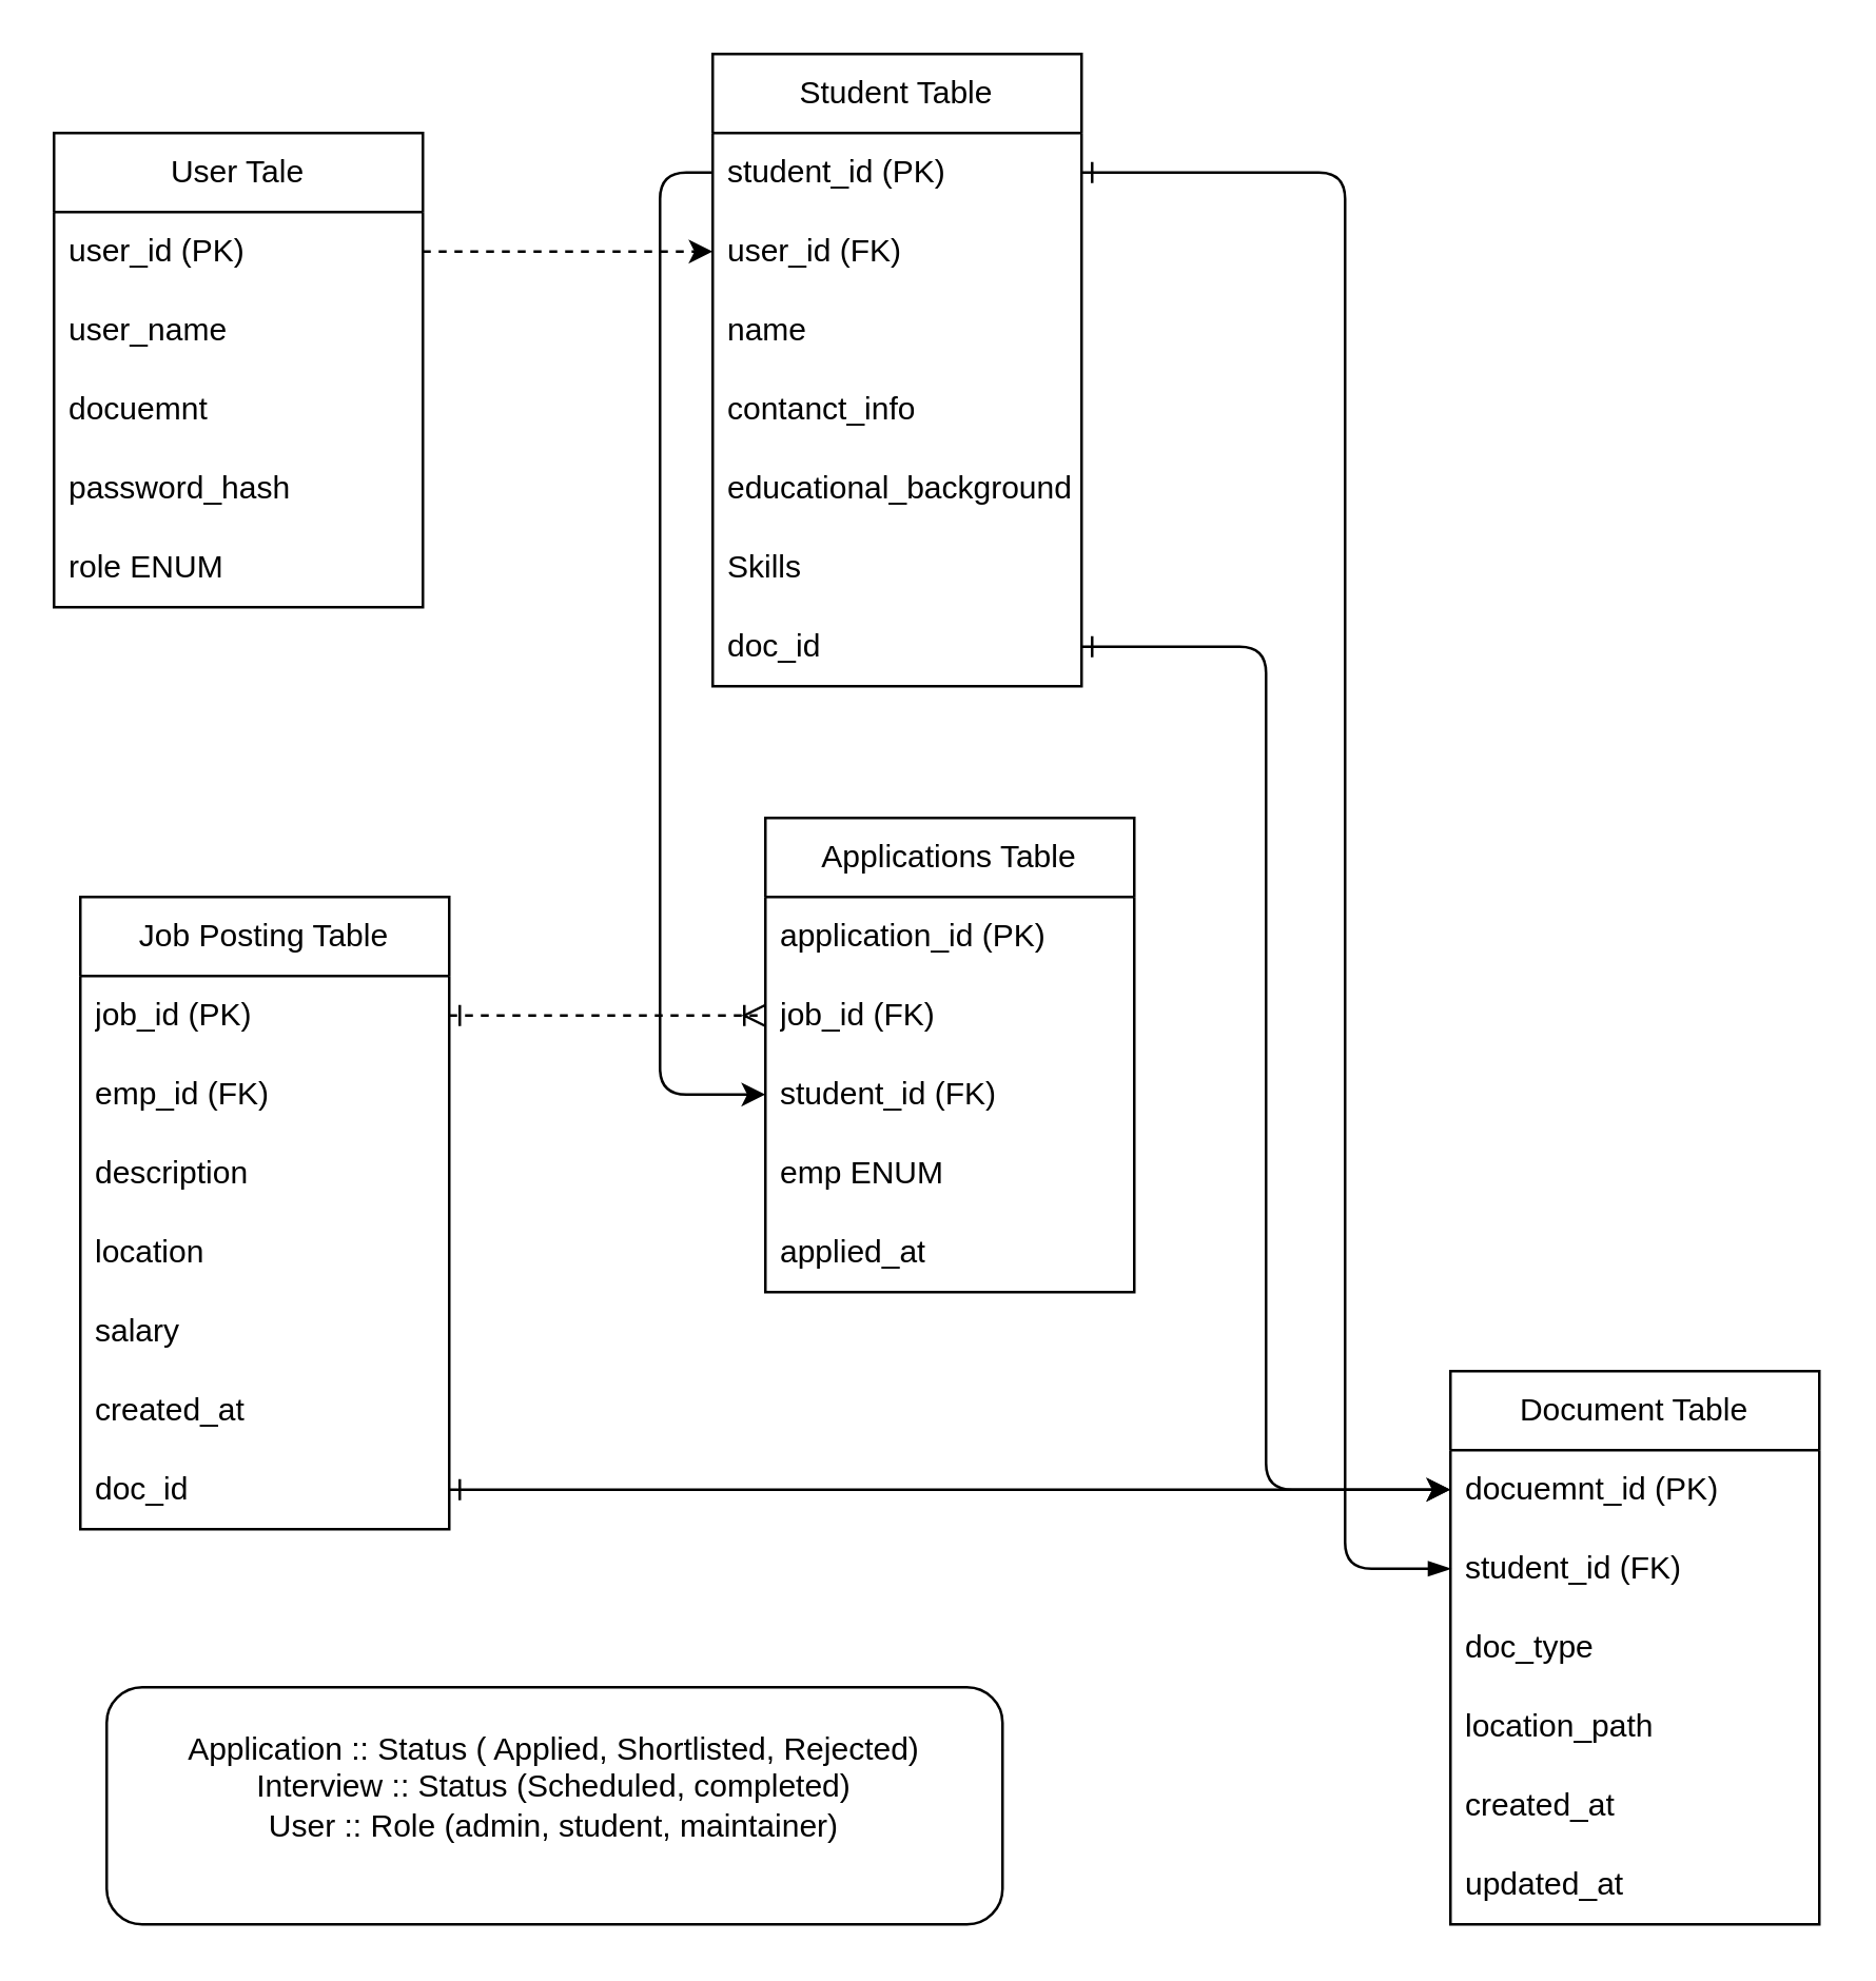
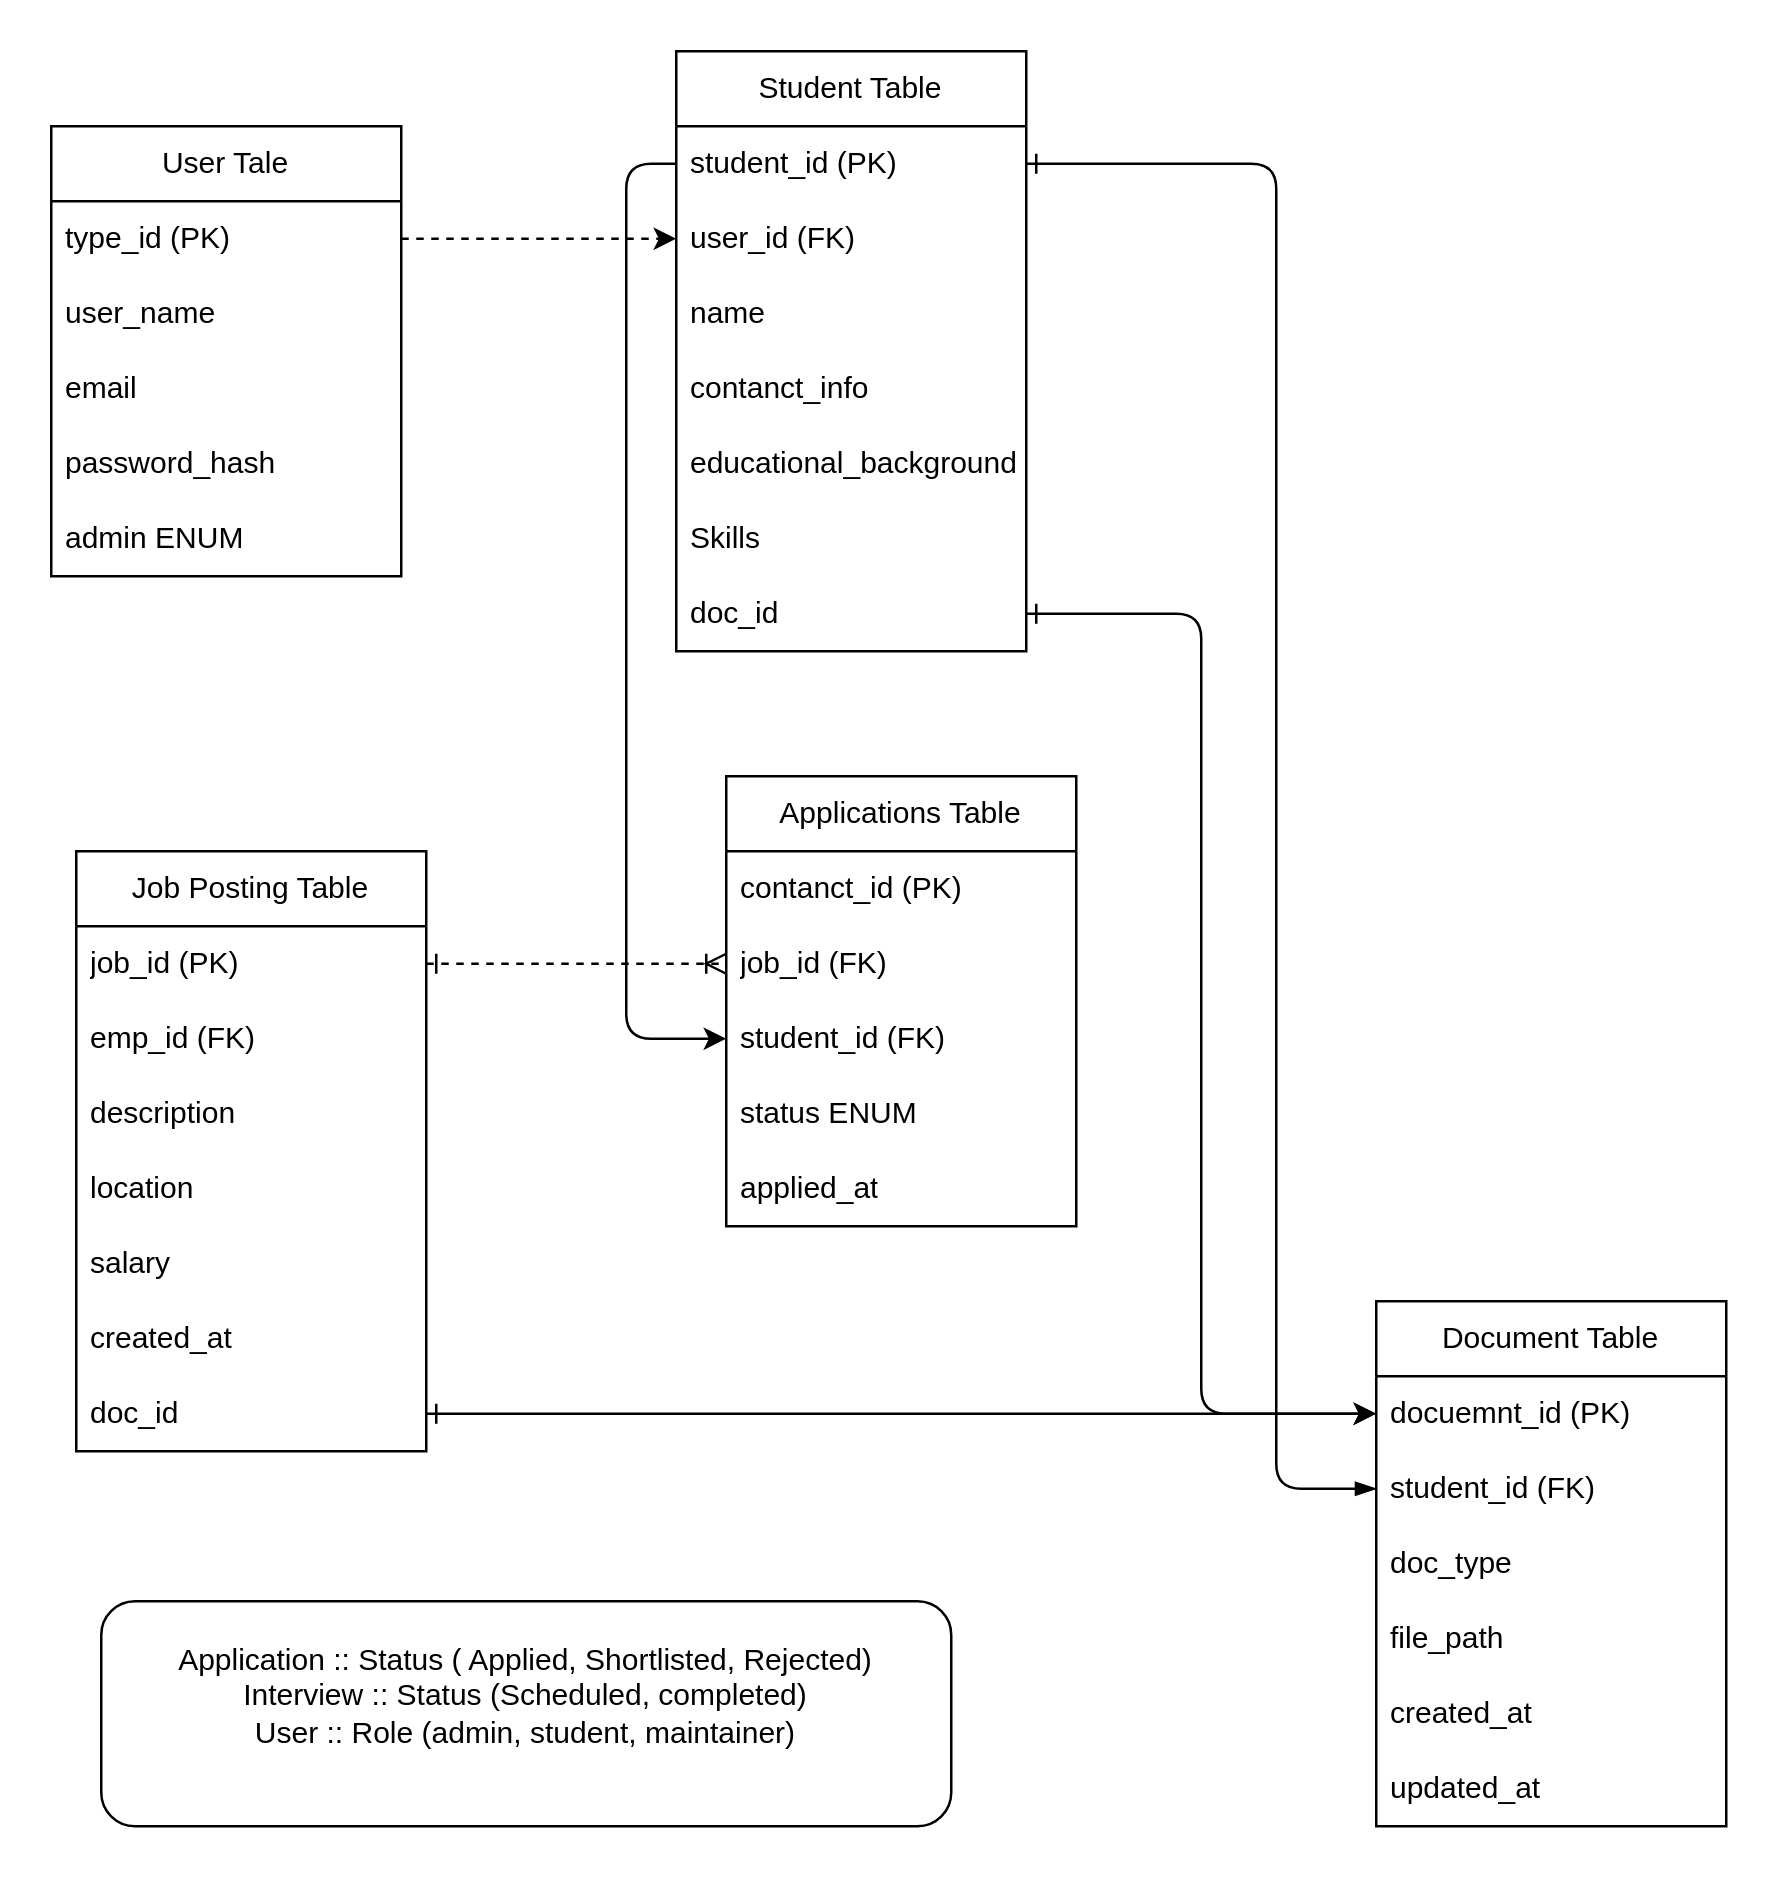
- <mxCell id="3" value="user_id (PK)" style="text;strokeColor=none;fillColor=none;align=left;verticalAlign=middle;spacingLeft=4;spacingRight=4;overflow=hidden;points=[[0,0.5],[1,0.5]];portConstraint=eastwest;rotatable=0;whiteSpace=wrap;html=1;" vertex="1" parent="2"><mxGeometry y="30" width="140" height="30" as="geometry" /></mxCell>
+ <mxCell id="3" value="type_id (PK)" style="text;strokeColor=none;fillColor=none;align=left;verticalAlign=middle;spacingLeft=4;spacingRight=4;overflow=hidden;points=[[0,0.5],[1,0.5]];portConstraint=eastwest;rotatable=0;whiteSpace=wrap;html=1;" vertex="1" parent="2"><mxGeometry y="30" width="140" height="30" as="geometry" /></mxCell>
- <mxCell id="5" value="docuemnt" style="text;strokeColor=none;fillColor=none;align=left;verticalAlign=middle;spacingLeft=4;spacingRight=4;overflow=hidden;points=[[0,0.5],[1,0.5]];portConstraint=eastwest;rotatable=0;whiteSpace=wrap;html=1;" vertex="1" parent="2"><mxGeometry y="90" width="140" height="30" as="geometry" /></mxCell>
+ <mxCell id="5" value="email" style="text;strokeColor=none;fillColor=none;align=left;verticalAlign=middle;spacingLeft=4;spacingRight=4;overflow=hidden;points=[[0,0.5],[1,0.5]];portConstraint=eastwest;rotatable=0;whiteSpace=wrap;html=1;" vertex="1" parent="2"><mxGeometry y="90" width="140" height="30" as="geometry" /></mxCell>
- <mxCell id="7" value="role ENUM" style="text;strokeColor=none;fillColor=none;align=left;verticalAlign=middle;spacingLeft=4;spacingRight=4;overflow=hidden;points=[[0,0.5],[1,0.5]];portConstraint=eastwest;rotatable=0;whiteSpace=wrap;html=1;" vertex="1" parent="2"><mxGeometry y="150" width="140" height="30" as="geometry" /></mxCell>
+ <mxCell id="7" value="admin ENUM" style="text;strokeColor=none;fillColor=none;align=left;verticalAlign=middle;spacingLeft=4;spacingRight=4;overflow=hidden;points=[[0,0.5],[1,0.5]];portConstraint=eastwest;rotatable=0;whiteSpace=wrap;html=1;" vertex="1" parent="2"><mxGeometry y="150" width="140" height="30" as="geometry" /></mxCell>
- <mxCell id="26" value="application_id (PK)" style="text;strokeColor=none;fillColor=none;align=left;verticalAlign=middle;spacingLeft=4;spacingRight=4;overflow=hidden;points=[[0,0.5],[1,0.5]];portConstraint=eastwest;rotatable=0;whiteSpace=wrap;html=1;" vertex="1" parent="25"><mxGeometry y="30" width="140" height="30" as="geometry" /></mxCell>
+ <mxCell id="26" value="contanct_id (PK)" style="text;strokeColor=none;fillColor=none;align=left;verticalAlign=middle;spacingLeft=4;spacingRight=4;overflow=hidden;points=[[0,0.5],[1,0.5]];portConstraint=eastwest;rotatable=0;whiteSpace=wrap;html=1;" vertex="1" parent="25"><mxGeometry y="30" width="140" height="30" as="geometry" /></mxCell>
- <mxCell id="29" value="emp ENUM" style="text;strokeColor=none;fillColor=none;align=left;verticalAlign=middle;spacingLeft=4;spacingRight=4;overflow=hidden;points=[[0,0.5],[1,0.5]];portConstraint=eastwest;rotatable=0;whiteSpace=wrap;html=1;" vertex="1" parent="25"><mxGeometry y="120" width="140" height="30" as="geometry" /></mxCell>
+ <mxCell id="29" value="status ENUM" style="text;strokeColor=none;fillColor=none;align=left;verticalAlign=middle;spacingLeft=4;spacingRight=4;overflow=hidden;points=[[0,0.5],[1,0.5]];portConstraint=eastwest;rotatable=0;whiteSpace=wrap;html=1;" vertex="1" parent="25"><mxGeometry y="120" width="140" height="30" as="geometry" /></mxCell>
- <mxCell id="39" value="location_&lt;span style=&quot;background-color: transparent; color: light-dark(rgb(0, 0, 0), rgb(255, 255, 255));&quot;&gt;path&lt;/span&gt;" style="text;strokeColor=none;fillColor=none;align=left;verticalAlign=middle;spacingLeft=4;spacingRight=4;overflow=hidden;points=[[0,0.5],[1,0.5]];portConstraint=eastwest;rotatable=0;whiteSpace=wrap;html=1;" vertex="1" parent="35"><mxGeometry y="120" width="140" height="30" as="geometry" /></mxCell>
+ <mxCell id="39" value="file_&lt;span style=&quot;background-color: transparent; color: light-dark(rgb(0, 0, 0), rgb(255, 255, 255));&quot;&gt;path&lt;/span&gt;" style="text;strokeColor=none;fillColor=none;align=left;verticalAlign=middle;spacingLeft=4;spacingRight=4;overflow=hidden;points=[[0,0.5],[1,0.5]];portConstraint=eastwest;rotatable=0;whiteSpace=wrap;html=1;" vertex="1" parent="35"><mxGeometry y="120" width="140" height="30" as="geometry" /></mxCell>
